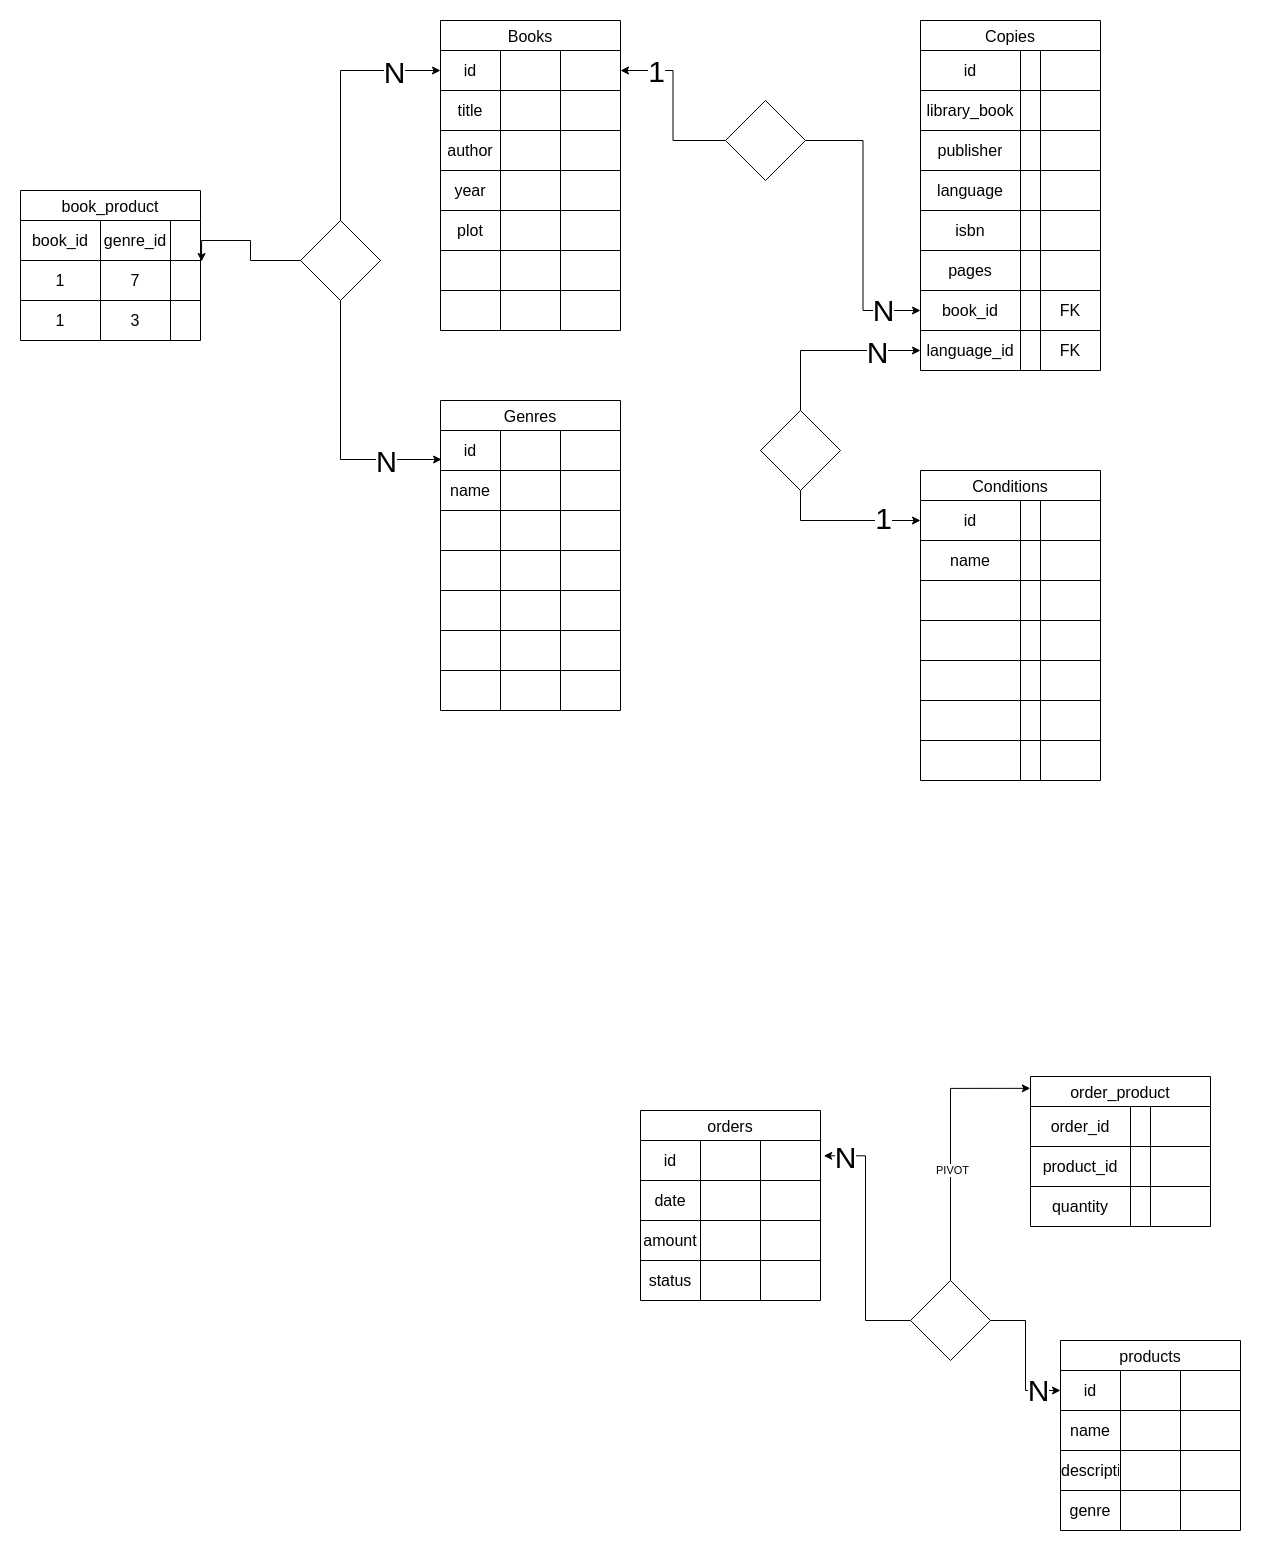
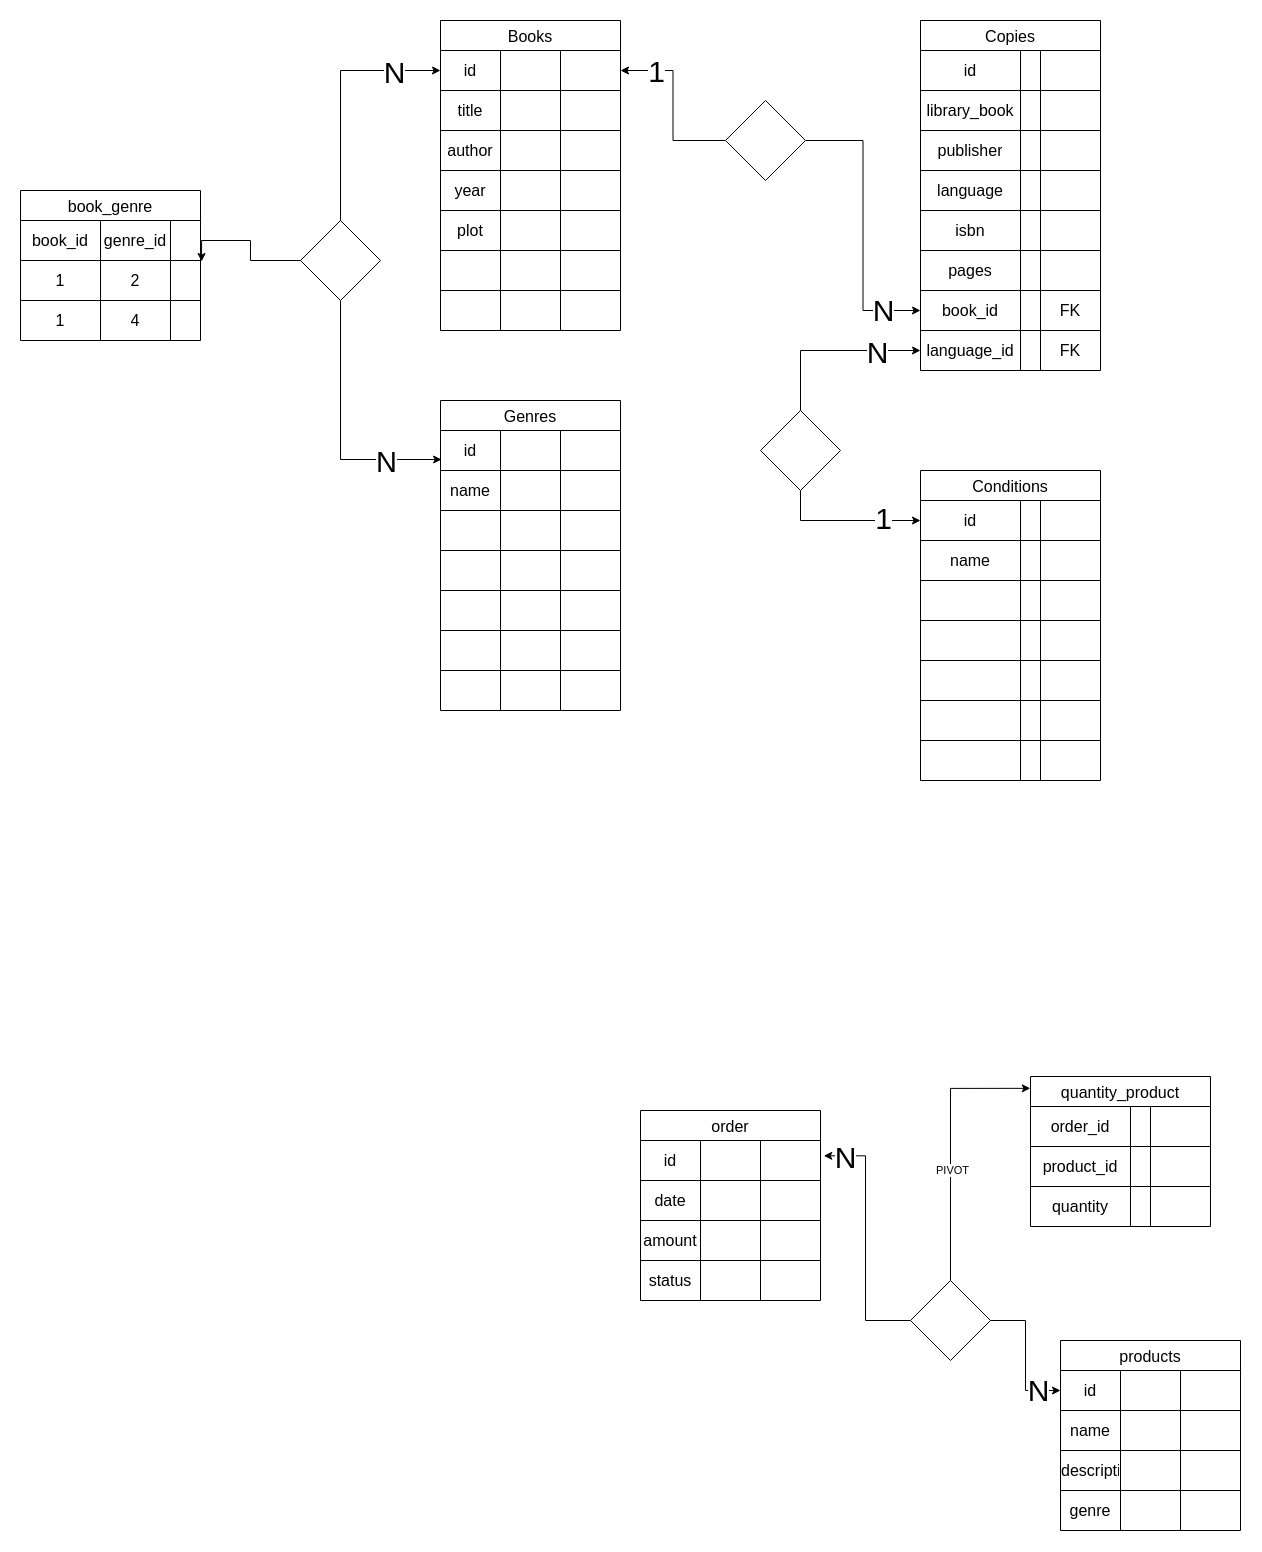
- <mxCell id="65" value="book_product" style="shape=table;startSize=30;container=1;collapsible=0;childLayout=tableLayout;strokeColor=default;fontSize=16;" vertex="1" parent="1"><mxGeometry x="20" y="190" width="180" height="150" as="geometry" /></mxCell>
+ <mxCell id="65" value="book_genre" style="shape=table;startSize=30;container=1;collapsible=0;childLayout=tableLayout;strokeColor=default;fontSize=16;" vertex="1" parent="1"><mxGeometry x="20" y="190" width="180" height="150" as="geometry" /></mxCell>
- <mxCell id="72" value="7" style="shape=partialRectangle;html=1;whiteSpace=wrap;connectable=0;strokeColor=inherit;overflow=hidden;fillColor=none;top=0;left=0;bottom=0;right=0;pointerEvents=1;fontSize=16;" vertex="1" parent="70"><mxGeometry x="80" width="70" height="40" as="geometry"><mxRectangle width="70" height="40" as="alternateBounds" /></mxGeometry></mxCell>
+ <mxCell id="72" value="2" style="shape=partialRectangle;html=1;whiteSpace=wrap;connectable=0;strokeColor=inherit;overflow=hidden;fillColor=none;top=0;left=0;bottom=0;right=0;pointerEvents=1;fontSize=16;" vertex="1" parent="70"><mxGeometry x="80" width="70" height="40" as="geometry"><mxRectangle width="70" height="40" as="alternateBounds" /></mxGeometry></mxCell>
- <mxCell id="76" value="3" style="shape=partialRectangle;html=1;whiteSpace=wrap;connectable=0;strokeColor=inherit;overflow=hidden;fillColor=none;top=0;left=0;bottom=0;right=0;pointerEvents=1;fontSize=16;" vertex="1" parent="74"><mxGeometry x="80" width="70" height="40" as="geometry"><mxRectangle width="70" height="40" as="alternateBounds" /></mxGeometry></mxCell>
+ <mxCell id="76" value="4" style="shape=partialRectangle;html=1;whiteSpace=wrap;connectable=0;strokeColor=inherit;overflow=hidden;fillColor=none;top=0;left=0;bottom=0;right=0;pointerEvents=1;fontSize=16;" vertex="1" parent="74"><mxGeometry x="80" width="70" height="40" as="geometry"><mxRectangle width="70" height="40" as="alternateBounds" /></mxGeometry></mxCell>
- <mxCell id="190" value="order_product" style="shape=table;startSize=30;container=1;collapsible=0;childLayout=tableLayout;strokeColor=default;fontSize=16;" vertex="1" parent="1"><mxGeometry x="1030" y="1076" width="180" height="150" as="geometry" /></mxCell>
+ <mxCell id="190" value="quantity_product" style="shape=table;startSize=30;container=1;collapsible=0;childLayout=tableLayout;strokeColor=default;fontSize=16;" vertex="1" parent="1"><mxGeometry x="1030" y="1076" width="180" height="150" as="geometry" /></mxCell>
- <mxCell id="151" value="orders" style="shape=table;startSize=30;container=1;collapsible=0;childLayout=tableLayout;strokeColor=default;fontSize=16;" vertex="1" parent="1"><mxGeometry x="640" y="1110" width="180" height="190" as="geometry" /></mxCell>
+ <mxCell id="151" value="order" style="shape=table;startSize=30;container=1;collapsible=0;childLayout=tableLayout;strokeColor=default;fontSize=16;" vertex="1" parent="1"><mxGeometry x="640" y="1110" width="180" height="190" as="geometry" /></mxCell>
